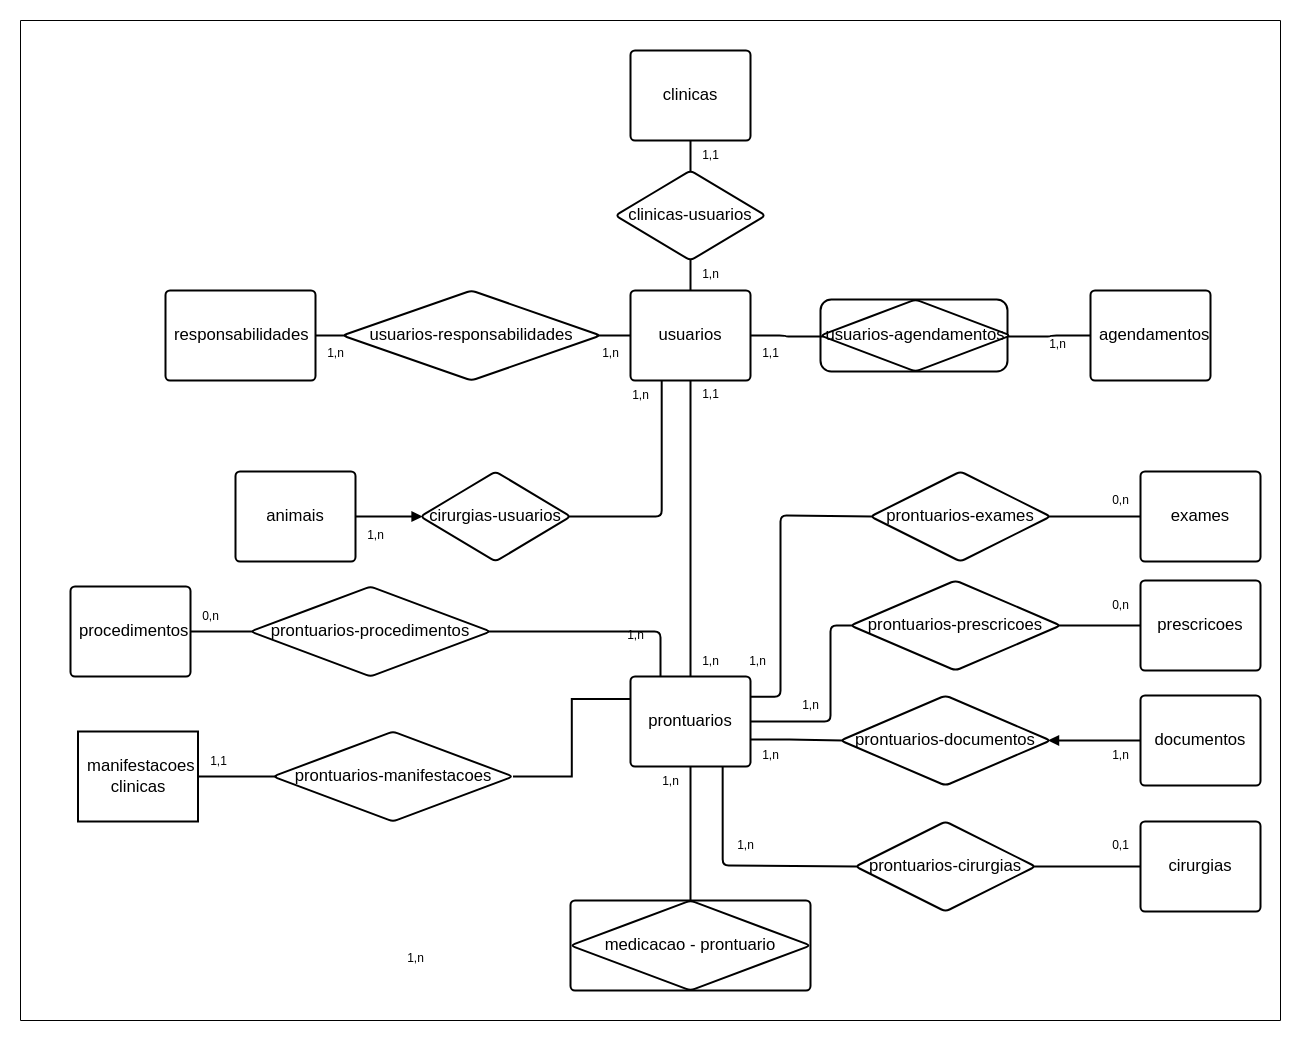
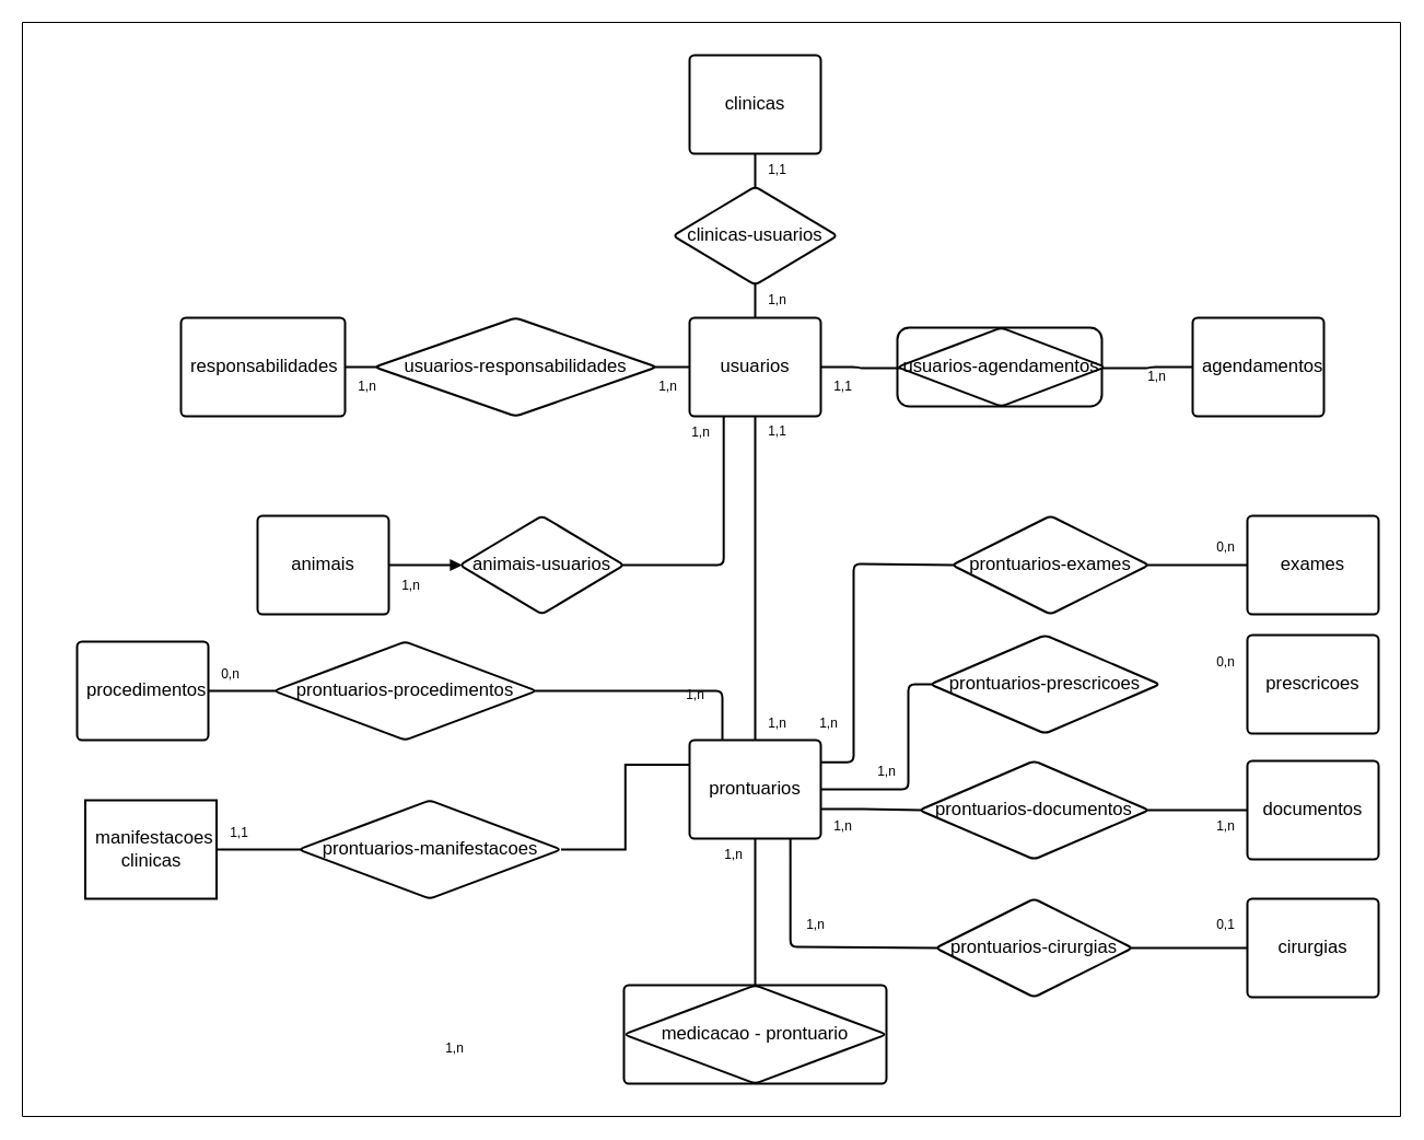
- <mxCell id="34" value="cirurgias-usuarios" style="html=1;overflow=block;blockSpacing=1;whiteSpace=wrap;rhombus;fontSize=16.7;spacing=3.8;strokeOpacity=100;rounded=1;absoluteArcSize=1;arcSize=9;strokeWidth=2;lucidId=Ghy8lvTYyDax;" parent="1" vertex="1"><mxGeometry x="420" y="471" width="150" height="90" as="geometry" /></mxCell>
+ <mxCell id="34" value="animais-usuarios" style="html=1;overflow=block;blockSpacing=1;whiteSpace=wrap;rhombus;fontSize=16.7;spacing=3.8;strokeOpacity=100;rounded=1;absoluteArcSize=1;arcSize=9;strokeWidth=2;lucidId=Ghy8lvTYyDax;" parent="1" vertex="1"><mxGeometry x="420" y="471" width="150" height="90" as="geometry" /></mxCell>
- <mxCell id="40" value="" style="html=1;jettySize=18;whiteSpace=wrap;fontSize=13;strokeOpacity=100;strokeWidth=2;rounded=1;arcSize=12;edgeStyle=orthogonalEdgeStyle;startArrow=none;endArrow=none;exitX=-0.003;exitY=0.5;exitPerimeter=0;entryX=0.988;entryY=0.5;entryPerimeter=0;lucidId=Iuy8DA19rvVi;" parent="1" source="12" target="39" edge="1"><mxGeometry width="100" height="100" relative="1" as="geometry"><Array as="points" /></mxGeometry></mxCell>
- <mxCell id="38" value="" style="html=1;jettySize=18;whiteSpace=wrap;fontSize=13;strokeOpacity=100;strokeWidth=2;rounded=1;arcSize=12;edgeStyle=orthogonalEdgeStyle;startArrow=none;endArrow=block;exitX=0;exitY=0.5;entryX=0.988;entryY=0.5;entryPerimeter=0;lucidId=csy8w945yIFt;exitDx=0;exitDy=0;" parent="1" source="13" target="37" edge="1"><mxGeometry width="100" height="100" relative="1" as="geometry"><Array as="points" /></mxGeometry></mxCell>
+ <mxCell id="38" value="" style="html=1;jettySize=18;whiteSpace=wrap;fontSize=13;strokeOpacity=100;strokeWidth=2;rounded=1;arcSize=12;edgeStyle=orthogonalEdgeStyle;startArrow=none;endArrow=none;exitX=0;exitY=0.5;entryX=0.988;entryY=0.5;entryPerimeter=0;lucidId=csy8w945yIFt;exitDx=0;exitDy=0;" parent="1" source="13" target="37" edge="1"><mxGeometry width="100" height="100" relative="1" as="geometry"><Array as="points" /></mxGeometry></mxCell>
